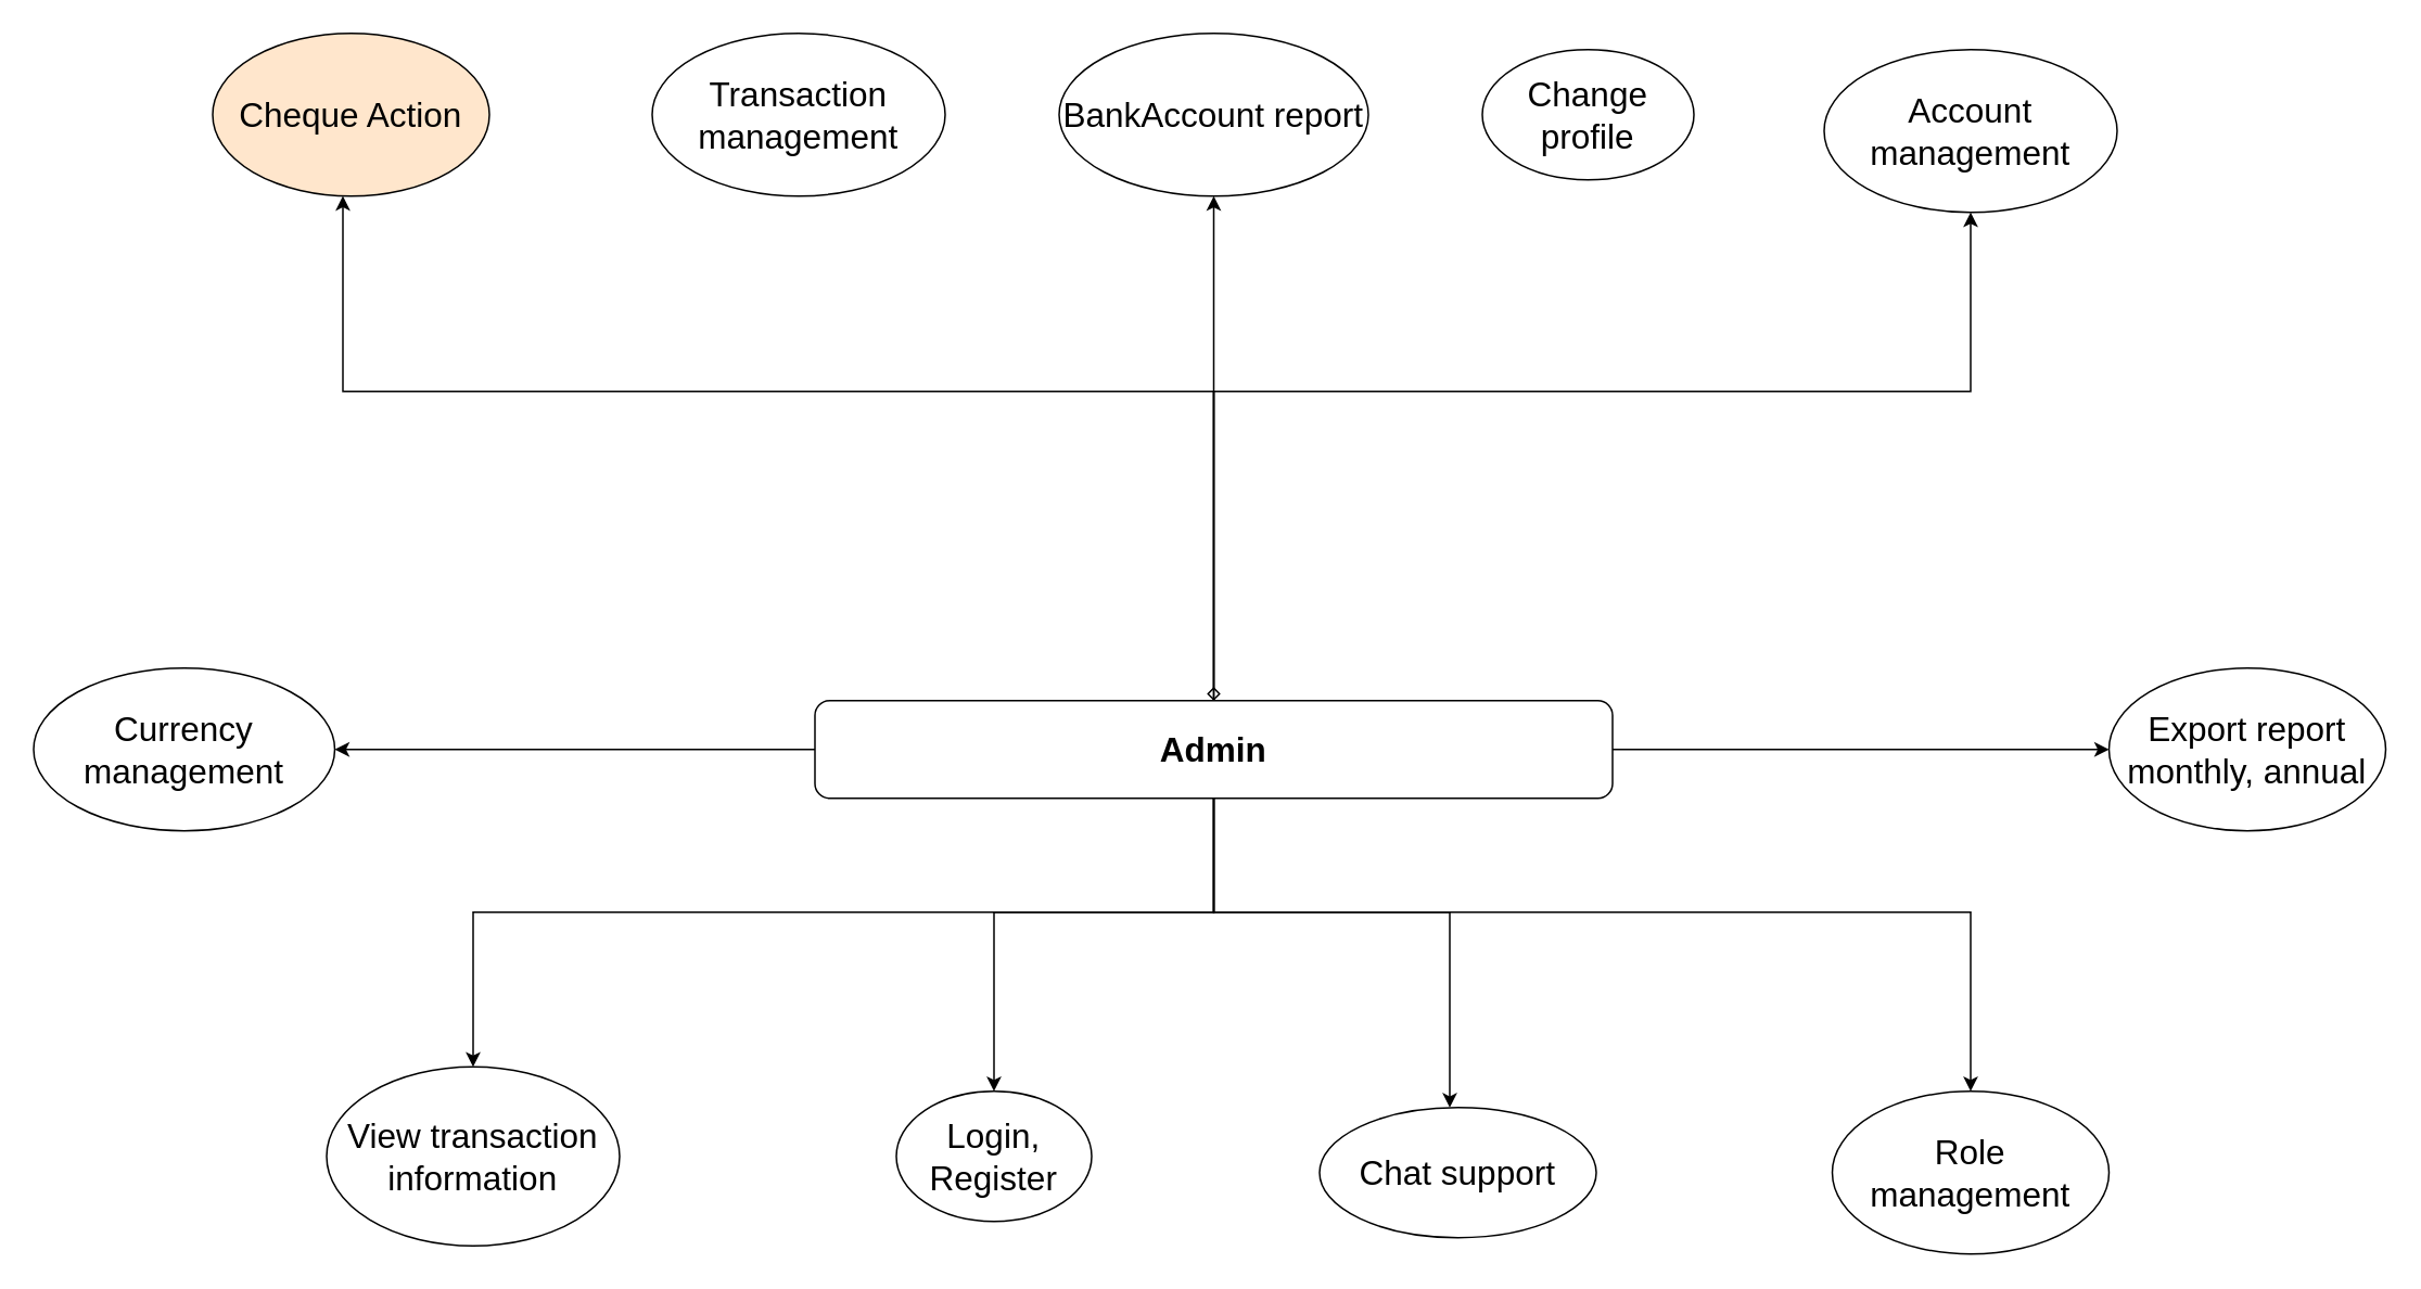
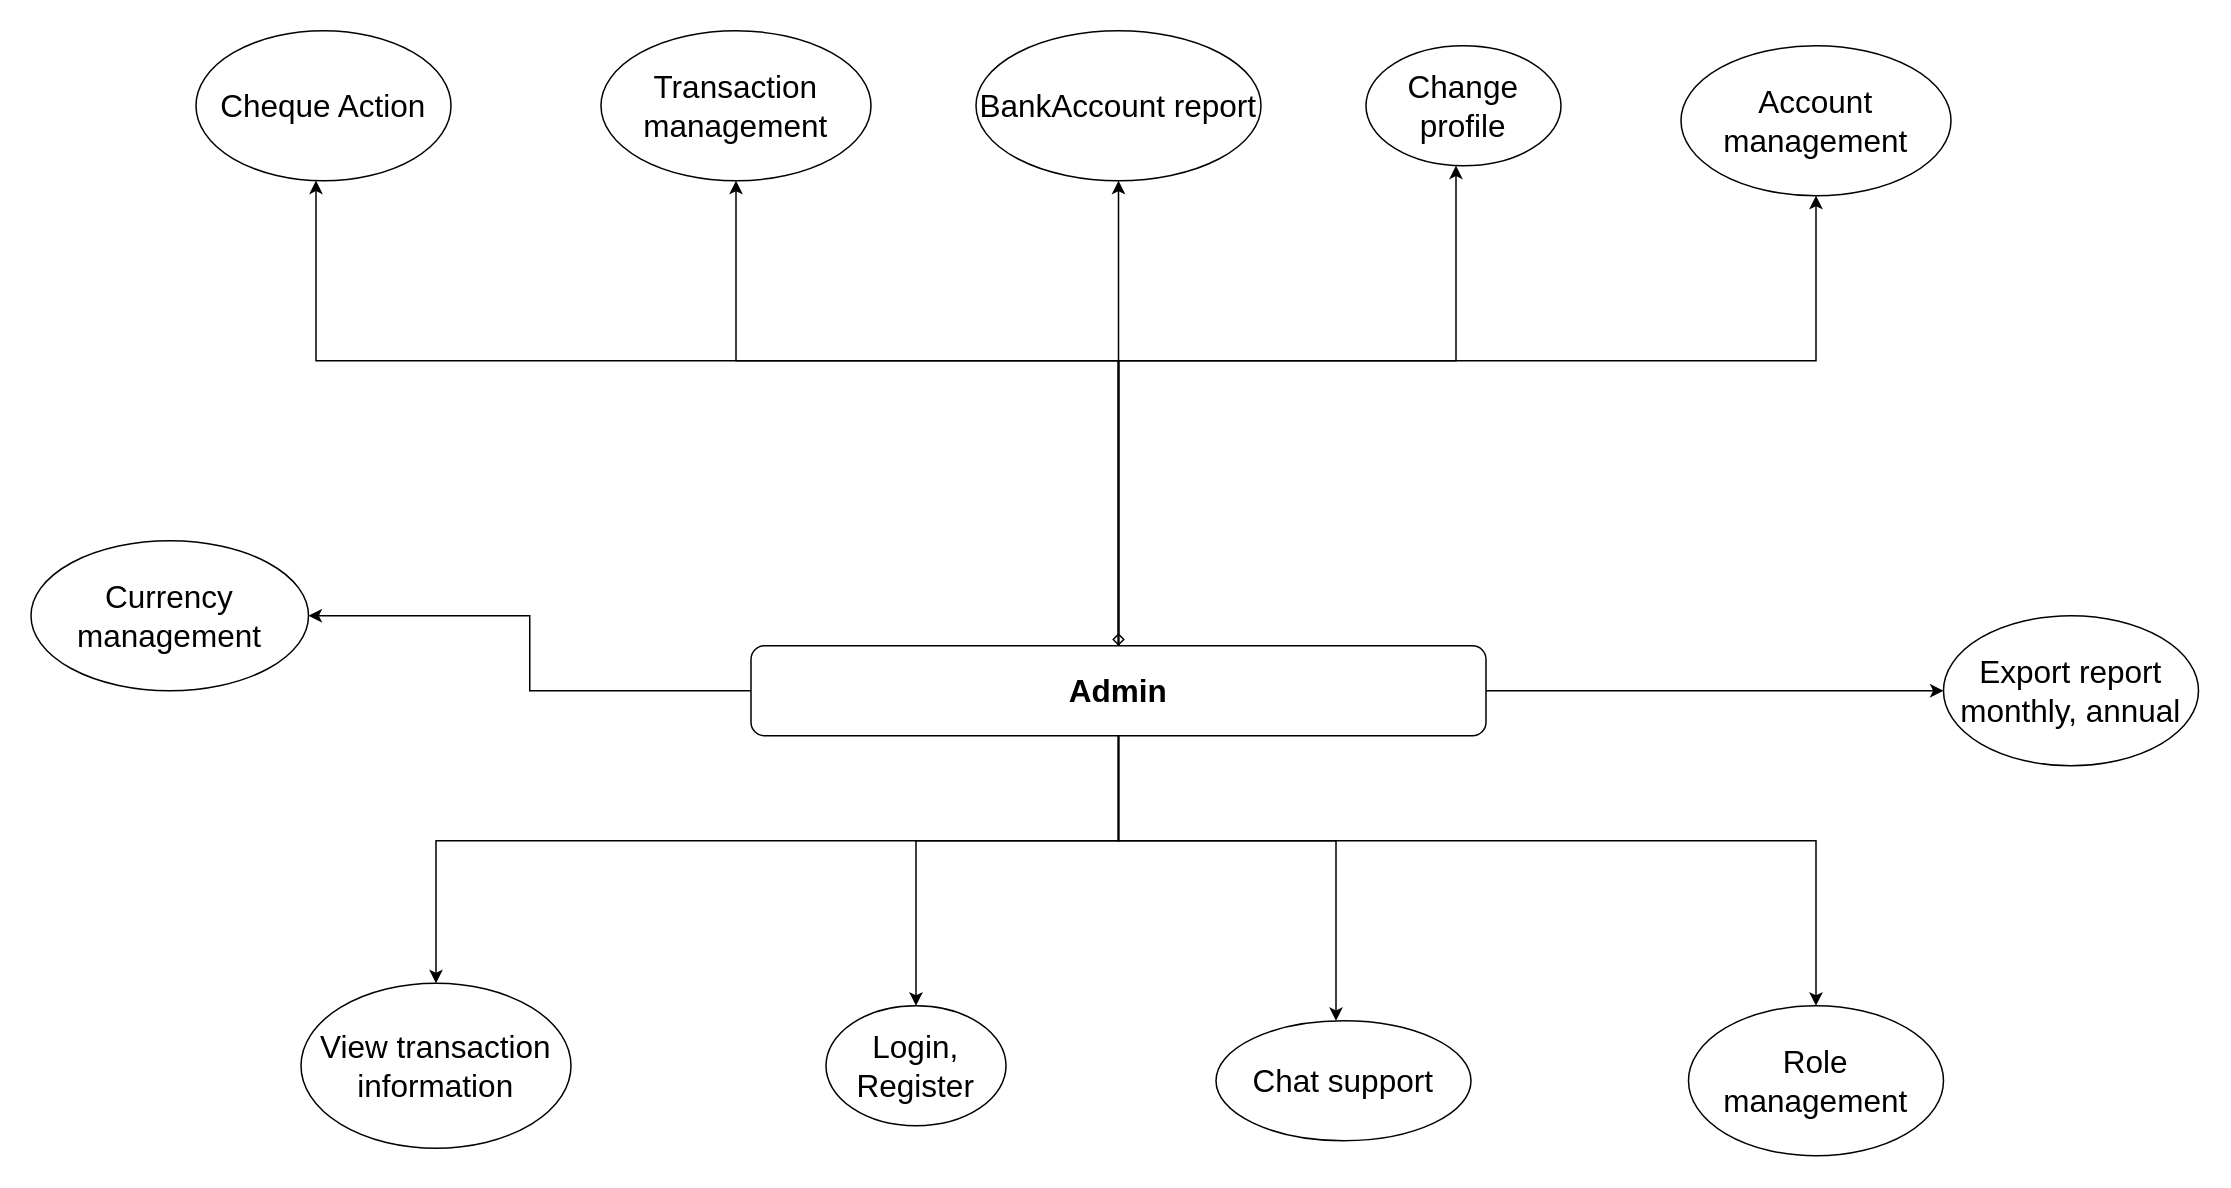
- <mxCell id="24" value="Cheque Action" style="ellipse;whiteSpace=wrap;html=1;fontSize=21;fillColor=#ffe6cc;" parent="1" vertex="1"><mxGeometry x="130" y="20" width="170" height="100" as="geometry" /></mxCell>
+ <mxCell id="24" value="Cheque Action" style="ellipse;whiteSpace=wrap;html=1;fontSize=21;" parent="1" vertex="1"><mxGeometry x="130" y="20" width="170" height="100" as="geometry" /></mxCell>
+ <mxCell id="5" style="edgeStyle=orthogonalEdgeStyle;rounded=0;orthogonalLoop=1;jettySize=auto;html=1;fontSize=21;startArrow=classic;startFill=1;endArrow=none;endFill=0;" parent="1" source="6" target="2" edge="1"><mxGeometry relative="1" as="geometry"><Array as="points"><mxPoint x="970" y="240" /><mxPoint x="745" y="240" /></Array></mxGeometry></mxCell>
+ <mxCell id="15" style="edgeStyle=orthogonalEdgeStyle;rounded=0;orthogonalLoop=1;jettySize=auto;html=1;fontSize=21;startArrow=classic;startFill=1;endArrow=none;endFill=0;" parent="1" source="16" target="2" edge="1"><mxGeometry relative="1" as="geometry"><Array as="points"><mxPoint x="490" y="80" /><mxPoint x="490" y="240" /><mxPoint x="745" y="240" /></Array></mxGeometry></mxCell>
- <mxCell id="12" value="Currency management" style="ellipse;whiteSpace=wrap;html=1;fontSize=21;" parent="1" vertex="1"><mxGeometry x="20" y="410" width="185" height="100" as="geometry" /></mxCell>
+ <mxCell id="12" value="Currency management" style="ellipse;whiteSpace=wrap;html=1;fontSize=21;" parent="1" vertex="1"><mxGeometry x="20" y="360" width="185" height="100" as="geometry" /></mxCell>
